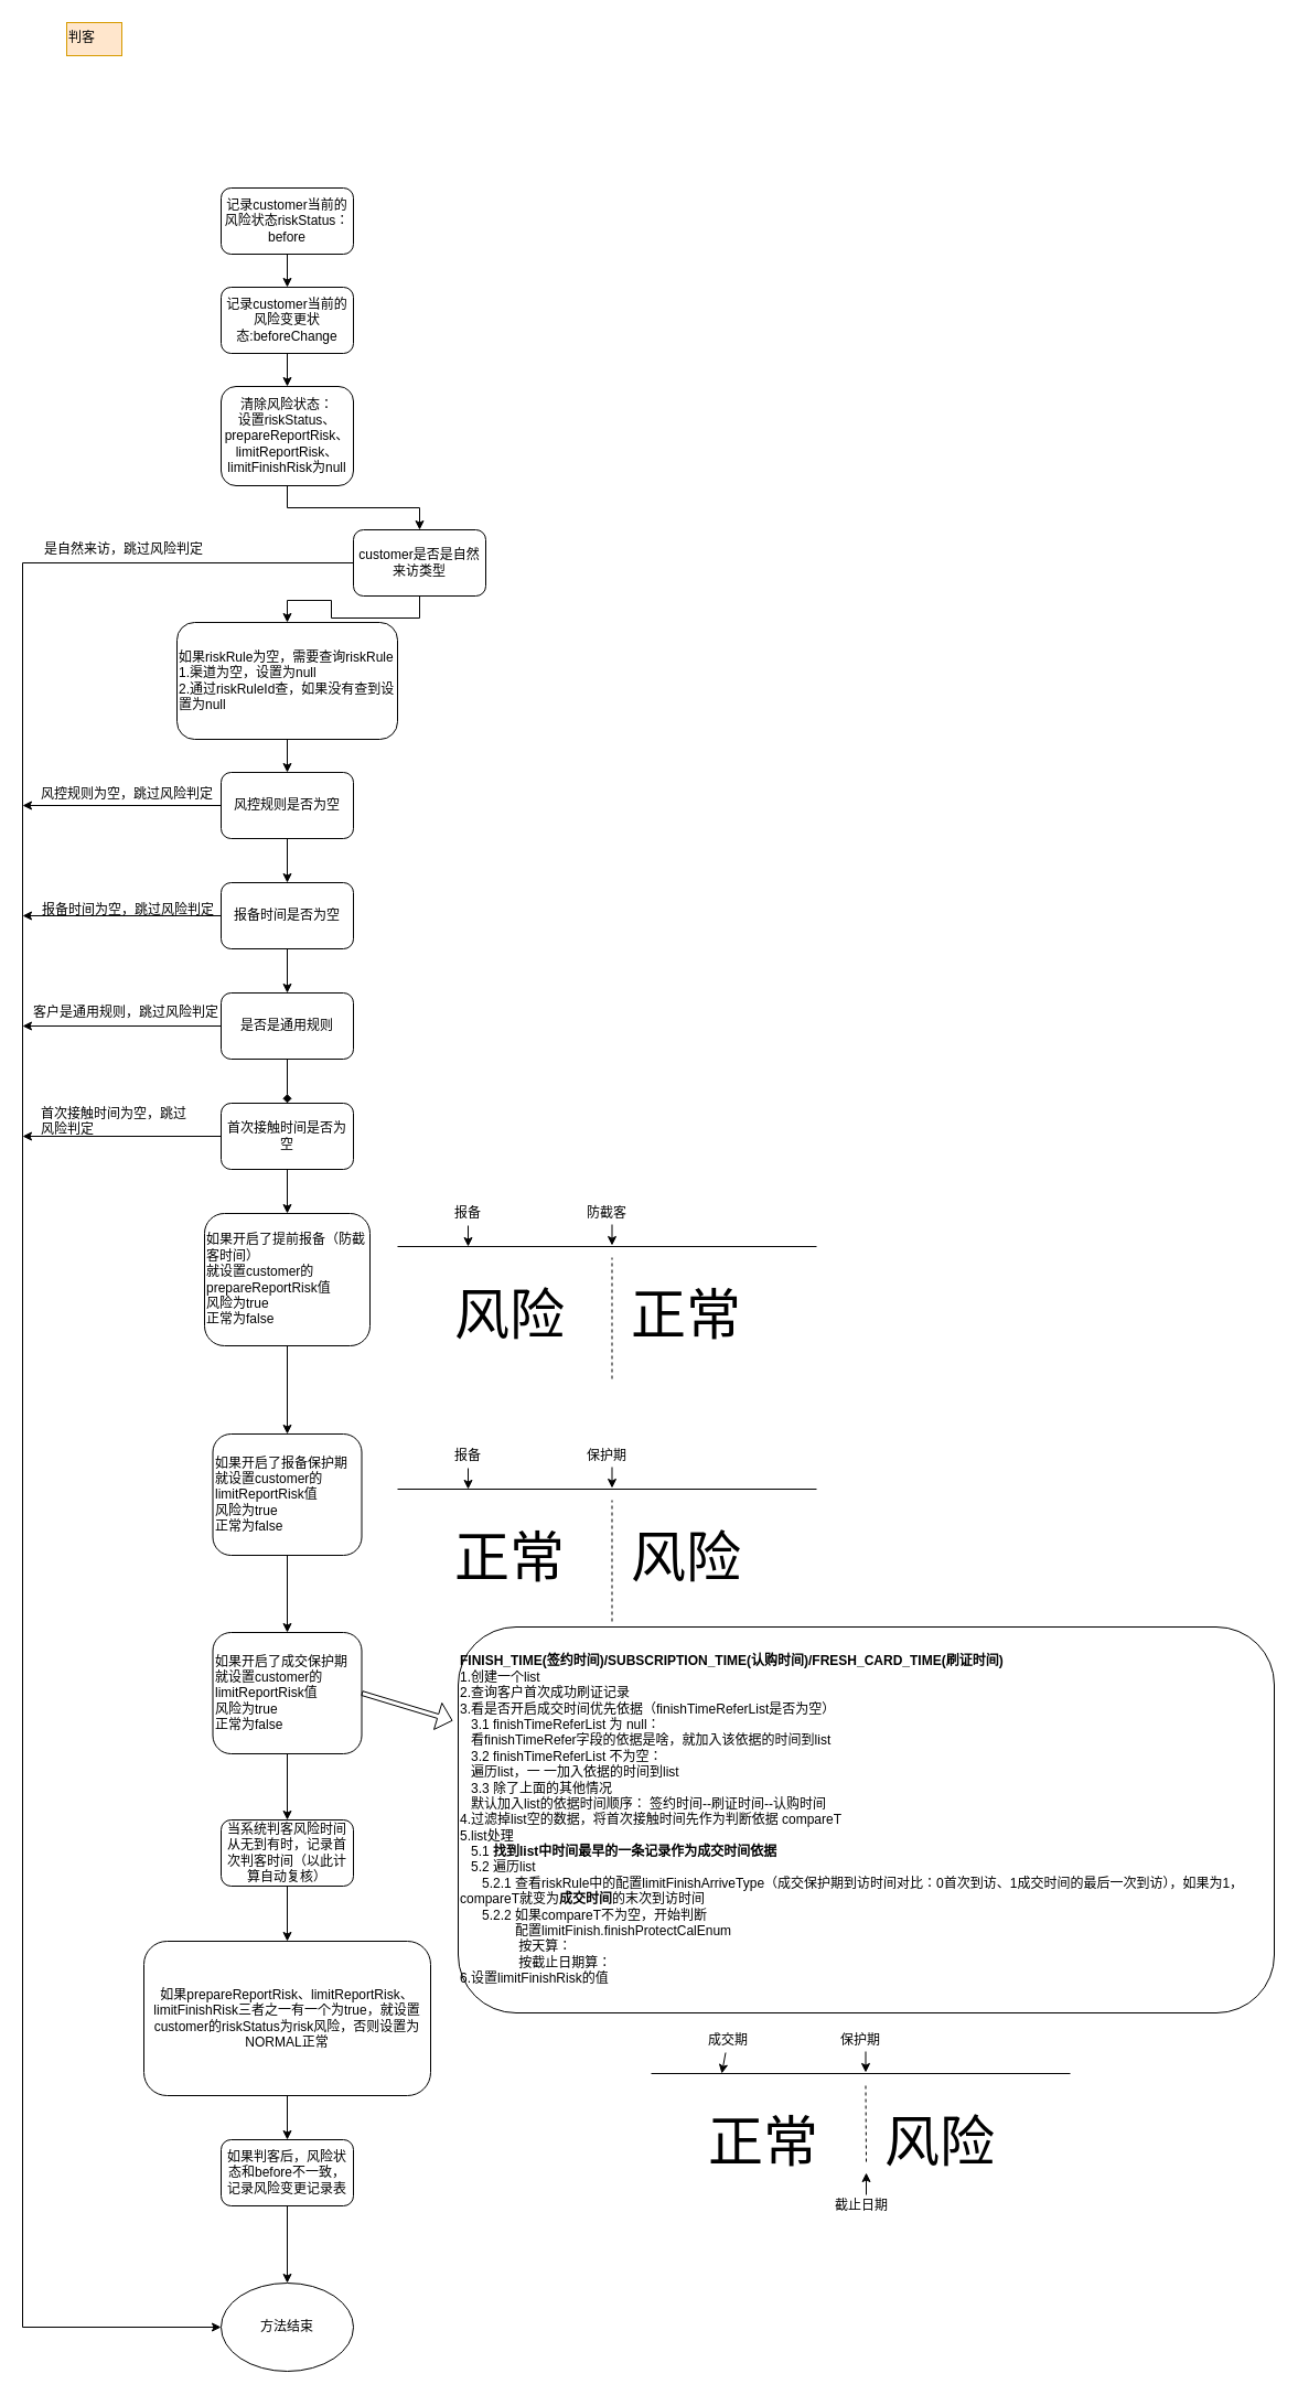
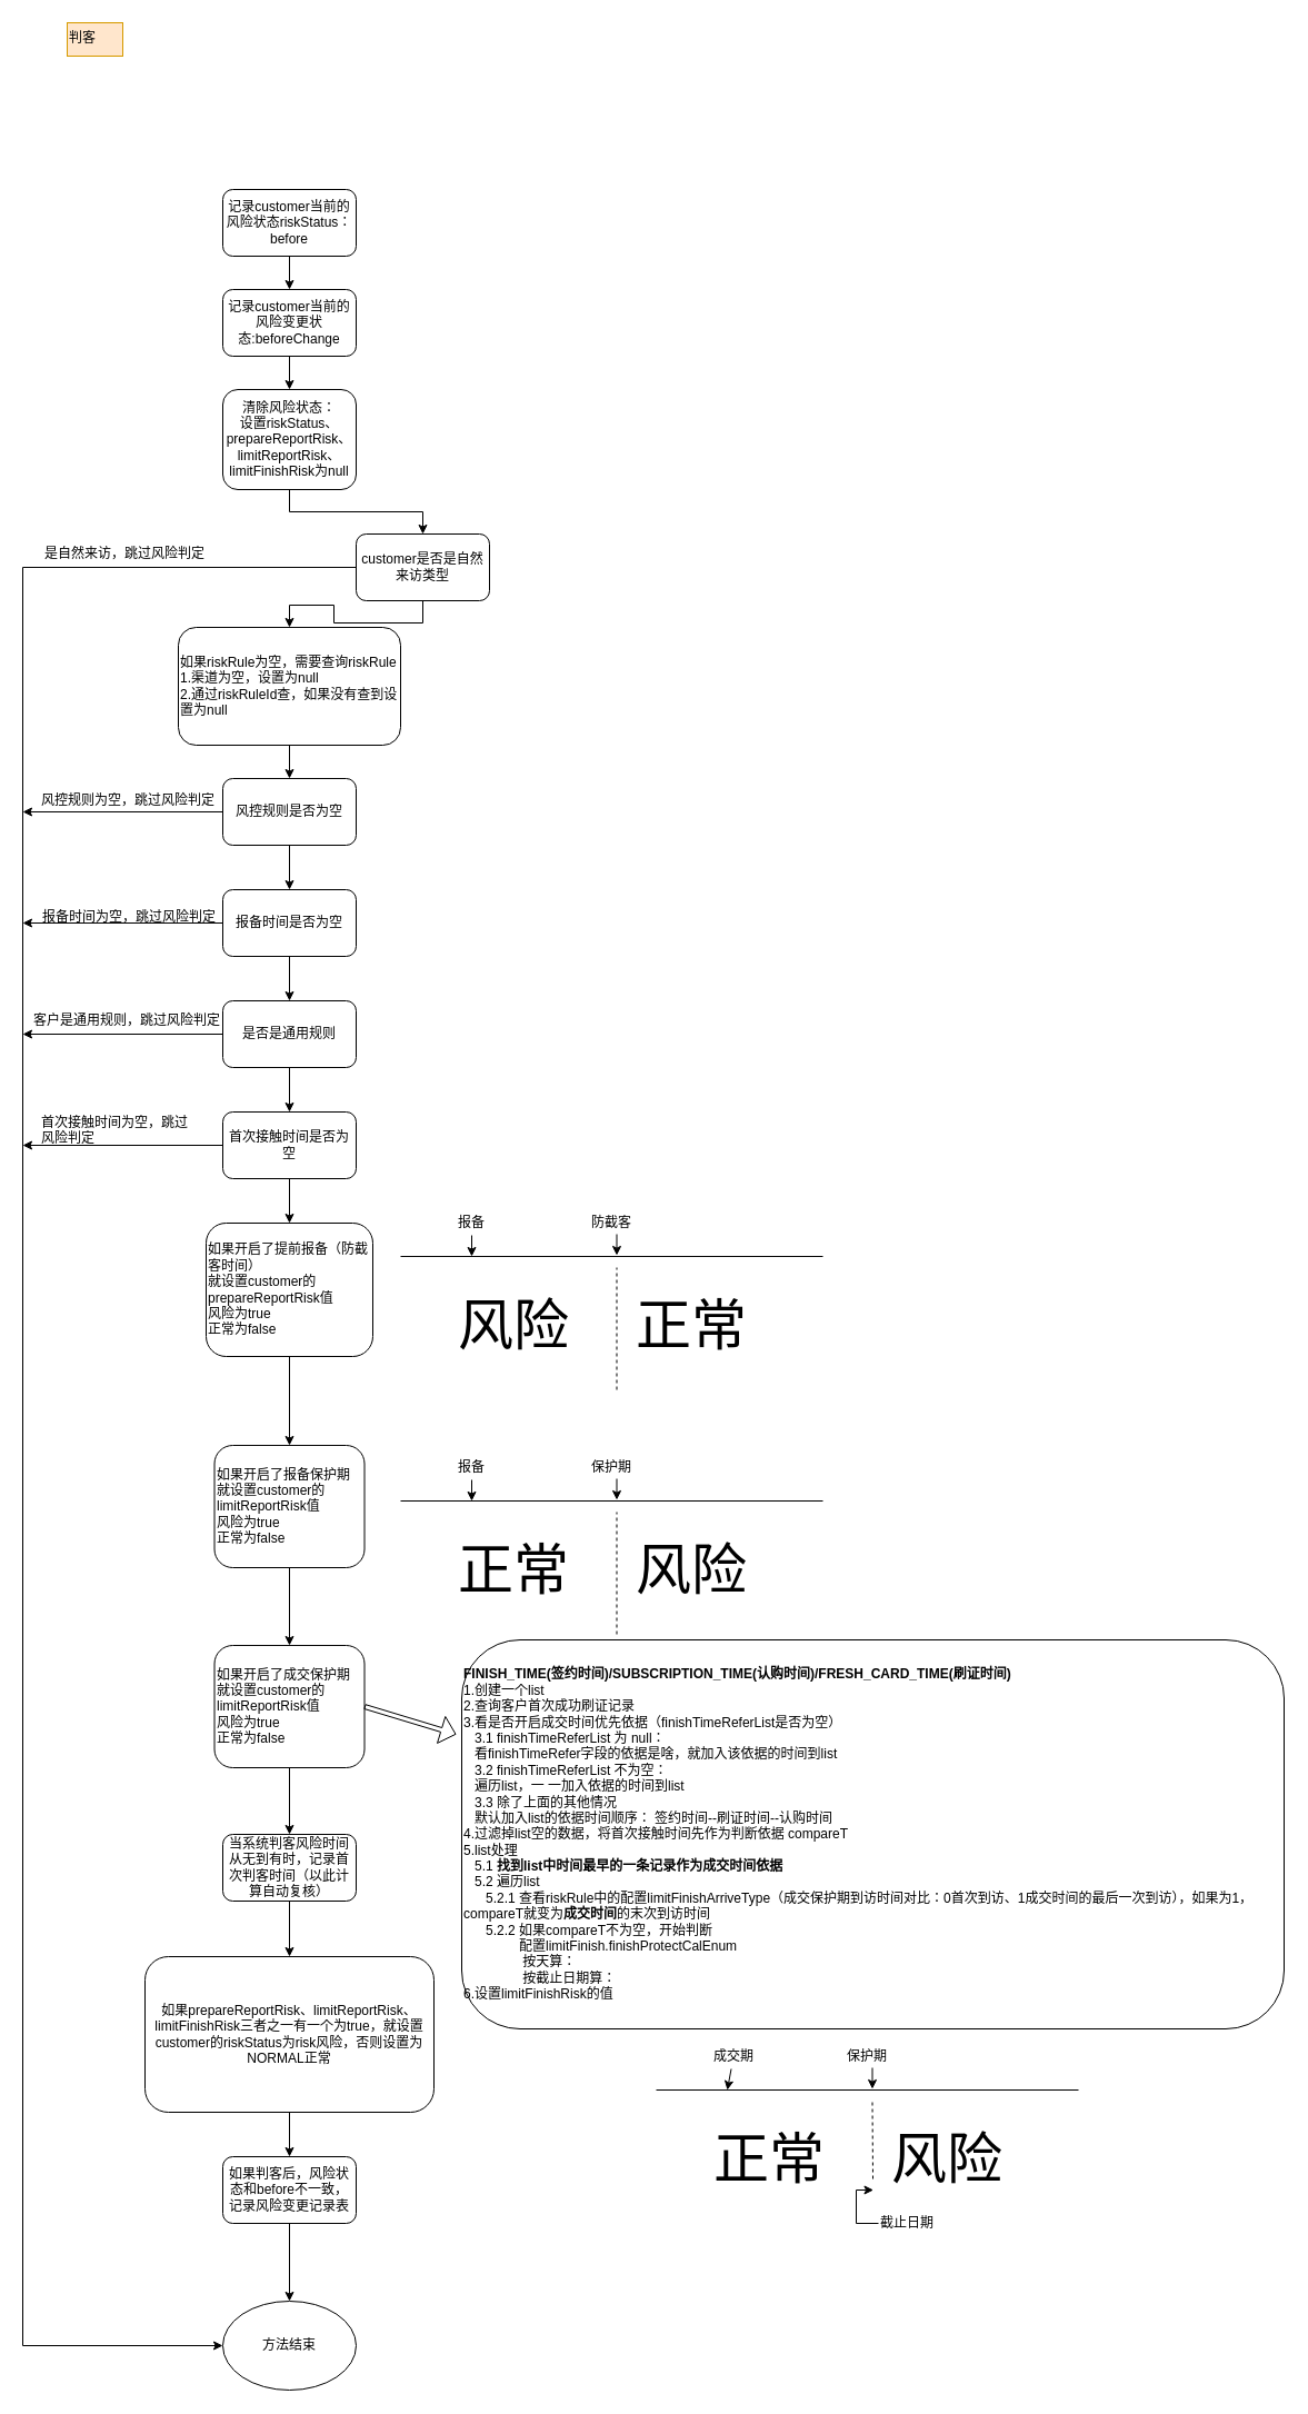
- <mxCell id="21" value="" style="edgeStyle=orthogonalEdgeStyle;rounded=0;orthogonalLoop=1;jettySize=auto;html=1;endArrow=diamond;" edge="1" parent="1" source="23" target="26"><mxGeometry relative="1" as="geometry" /></mxCell>
+ <mxCell id="21" value="" style="edgeStyle=orthogonalEdgeStyle;rounded=0;orthogonalLoop=1;jettySize=auto;html=1;" edge="1" parent="1" source="23" target="26"><mxGeometry relative="1" as="geometry" /></mxCell>
- <mxCell id="71" value="截止日期" style="text;html=1;resizable=0;points=[];autosize=1;align=left;verticalAlign=top;spacingTop=-4;" vertex="1" parent="1"><mxGeometry x="755" y="1990" width="60" height="20" as="geometry" /></mxCell>
+ <mxCell id="71" value="截止日期" style="text;html=1;resizable=0;points=[];autosize=1;align=left;verticalAlign=top;spacingTop=-4;" vertex="1" parent="1"><mxGeometry x="790" y="1990" width="60" height="20" as="geometry" /></mxCell>
